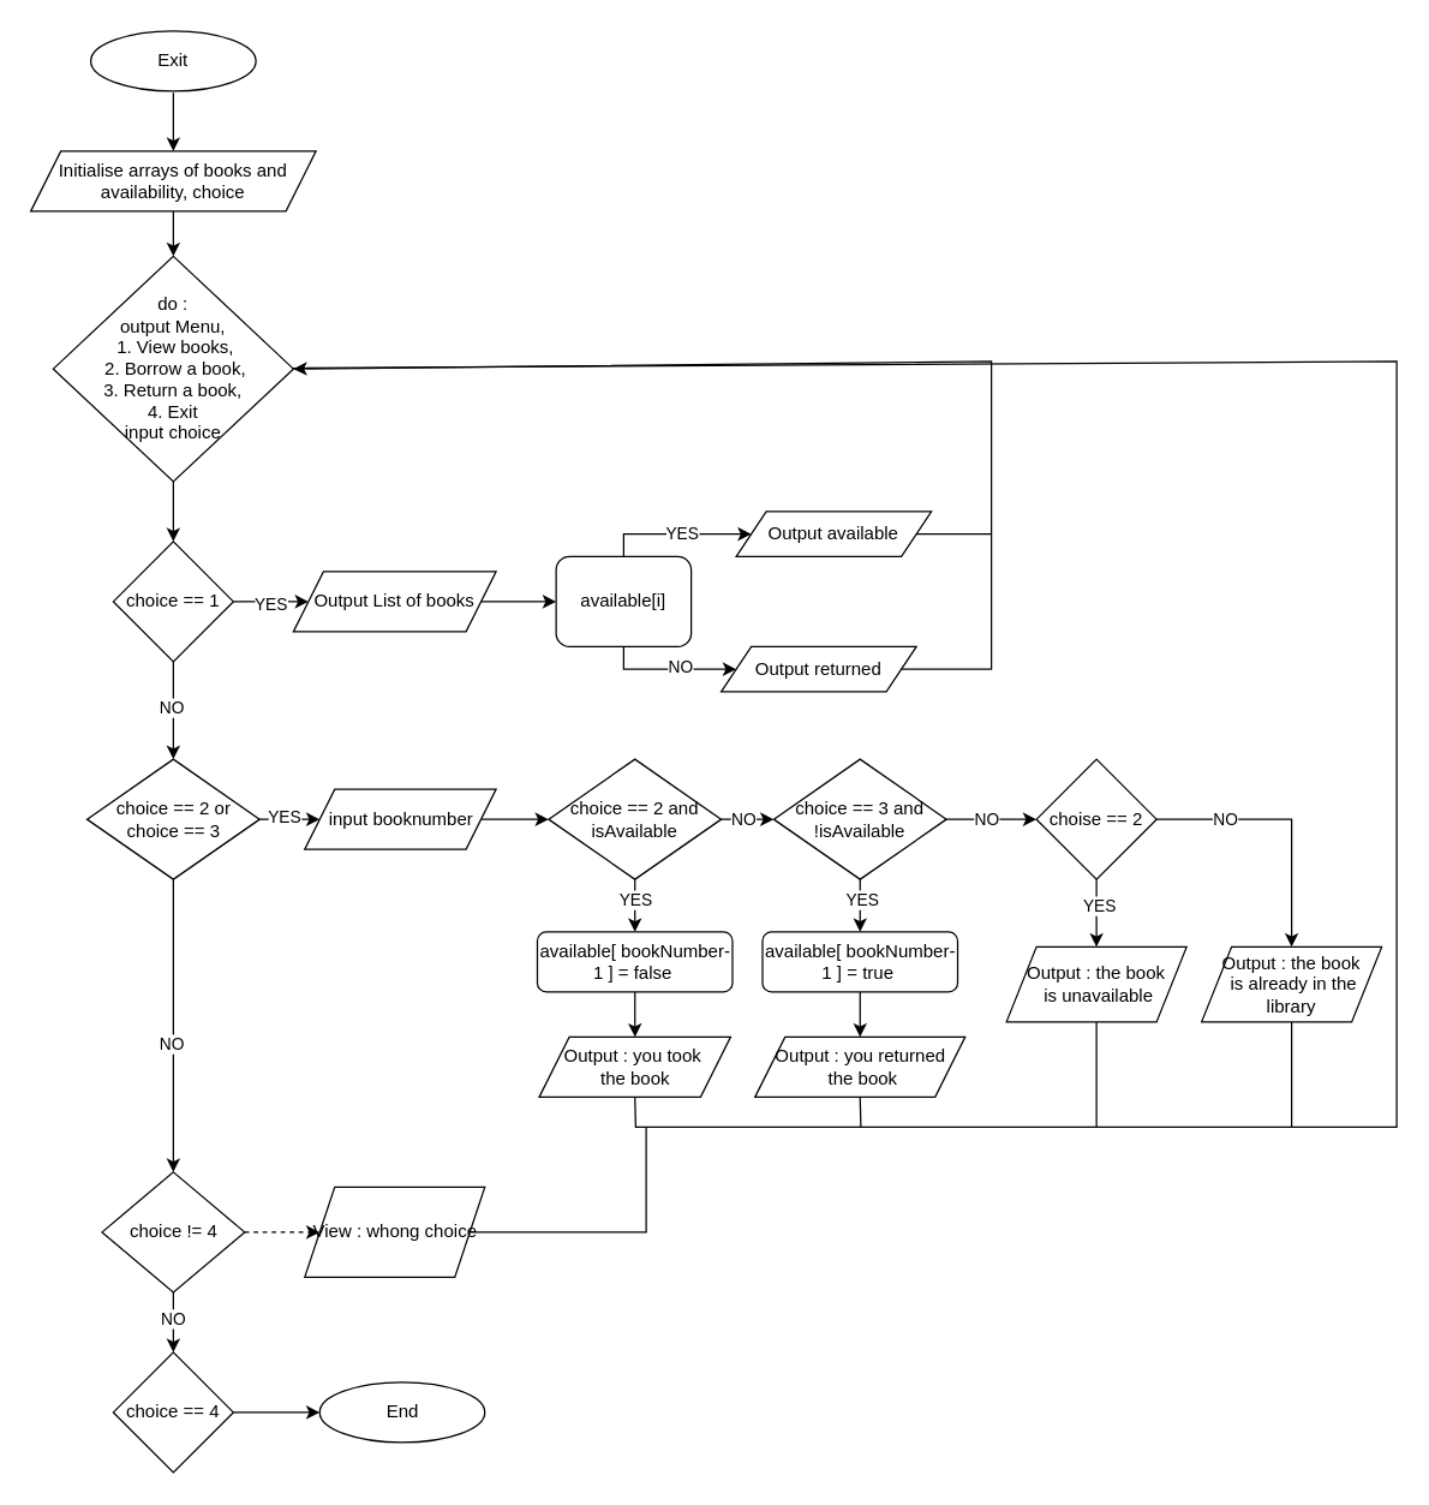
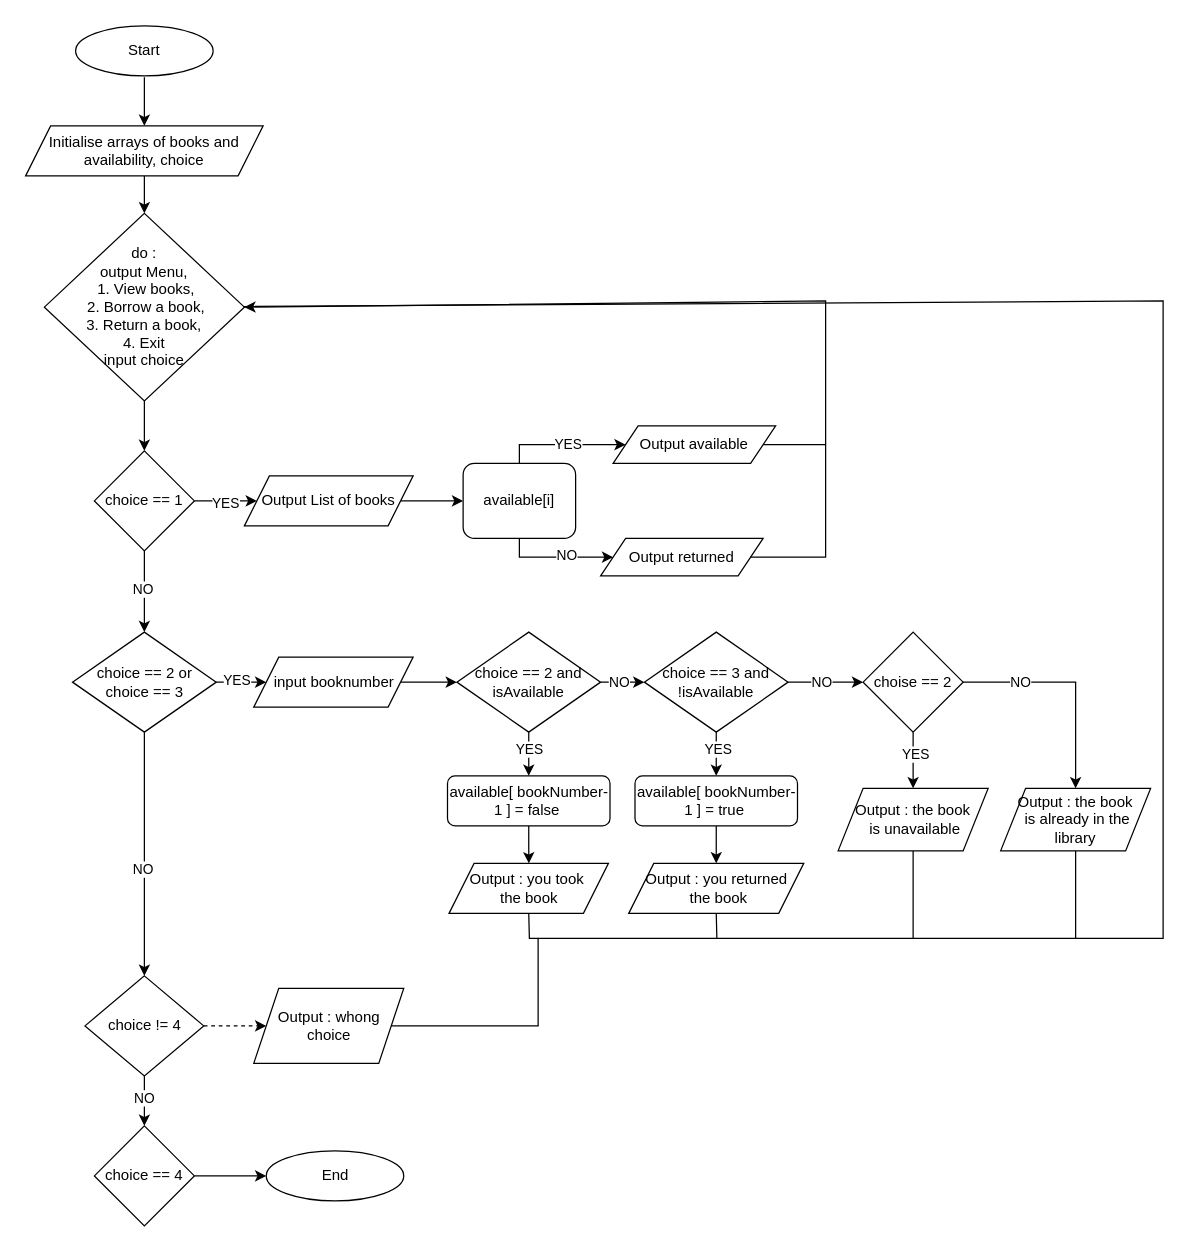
- <mxCell id="2" value="Exit" style="ellipse;whiteSpace=wrap;html=1;" vertex="1" parent="1"><mxGeometry x="60" y="20" width="110" height="40" as="geometry" /></mxCell>
+ <mxCell id="2" value="Start" style="ellipse;whiteSpace=wrap;html=1;" vertex="1" parent="1"><mxGeometry x="60" y="20" width="110" height="40" as="geometry" /></mxCell>
- <mxCell id="66" value="View : whong choice" style="shape=parallelogram;perimeter=parallelogramPerimeter;whiteSpace=wrap;html=1;fixedSize=1;" vertex="1" parent="1"><mxGeometry x="202.5" y="790" width="120" height="60" as="geometry" /></mxCell>
+ <mxCell id="66" value="Output : whong choice" style="shape=parallelogram;perimeter=parallelogramPerimeter;whiteSpace=wrap;html=1;fixedSize=1;" vertex="1" parent="1"><mxGeometry x="202.5" y="790" width="120" height="60" as="geometry" /></mxCell>
